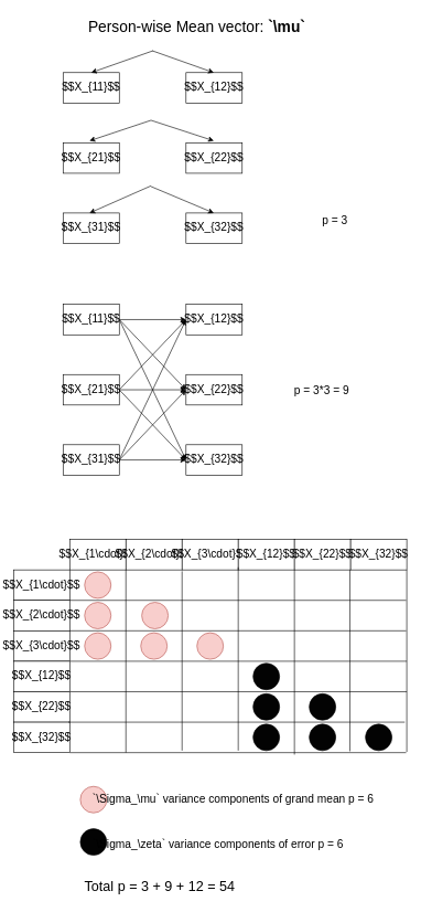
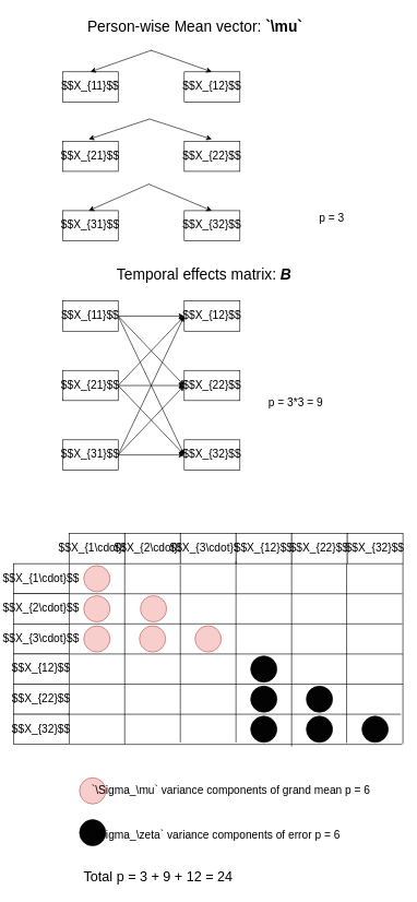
+ <mxCell id="17" value="&lt;font style=&quot;font-size: 23px;&quot;&gt;Temporal effects matrix:&amp;nbsp;&lt;b&gt;&lt;i&gt;B&lt;/i&gt;&lt;/b&gt;&lt;/font&gt;" style="text;html=1;align=center;verticalAlign=middle;resizable=0;points=[];autosize=1;strokeColor=none;fillColor=none;" vertex="1" parent="1"><mxGeometry x="168" y="399" width="285" height="40" as="geometry" /></mxCell>
- <mxCell id="32" value="&lt;font style=&quot;font-size: 17px;&quot;&gt;p = 3*3 = 9&lt;/font&gt;" style="text;html=1;align=center;verticalAlign=middle;resizable=0;points=[];autosize=1;strokeColor=none;fillColor=none;" vertex="1" parent="1"><mxGeometry x="435.5" y="574" width="101" height="32" as="geometry" /></mxCell>
+ <mxCell id="32" value="&lt;font style=&quot;font-size: 17px;&quot;&gt;p = 3*3 = 9&lt;/font&gt;" style="text;html=1;align=center;verticalAlign=middle;resizable=0;points=[];autosize=1;strokeColor=none;fillColor=none;" vertex="1" parent="1"><mxGeometry x="400.5" y="599" width="101" height="32" as="geometry" /></mxCell>
- <mxCell id="73" value="&lt;font style=&quot;font-size: 21px;&quot;&gt;Total p = 3 + 9 + 12 = 54&lt;/font&gt;" style="text;html=1;align=center;verticalAlign=middle;resizable=0;points=[];autosize=1;strokeColor=none;fillColor=none;" vertex="1" parent="1"><mxGeometry x="118" y="1318" width="246" height="37" as="geometry" /></mxCell>
+ <mxCell id="73" value="&lt;font style=&quot;font-size: 21px;&quot;&gt;Total p = 3 + 9 + 12 = 24&lt;/font&gt;" style="text;html=1;align=center;verticalAlign=middle;resizable=0;points=[];autosize=1;strokeColor=none;fillColor=none;" vertex="1" parent="1"><mxGeometry x="118" y="1318" width="246" height="37" as="geometry" /></mxCell>
